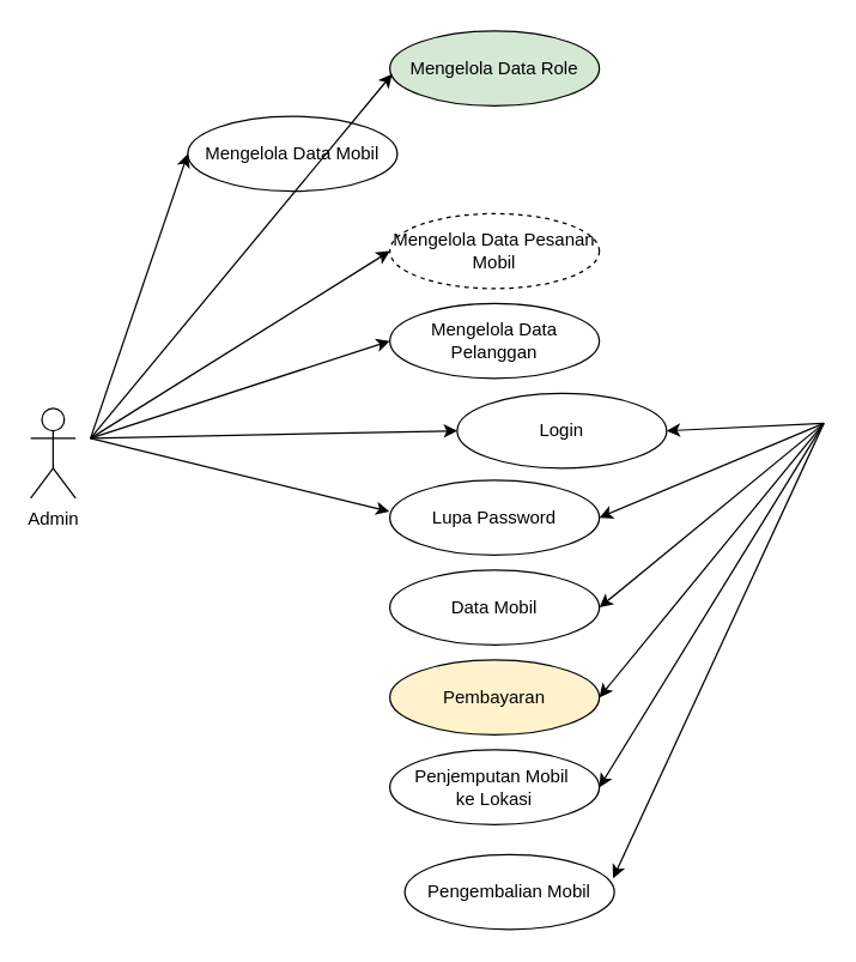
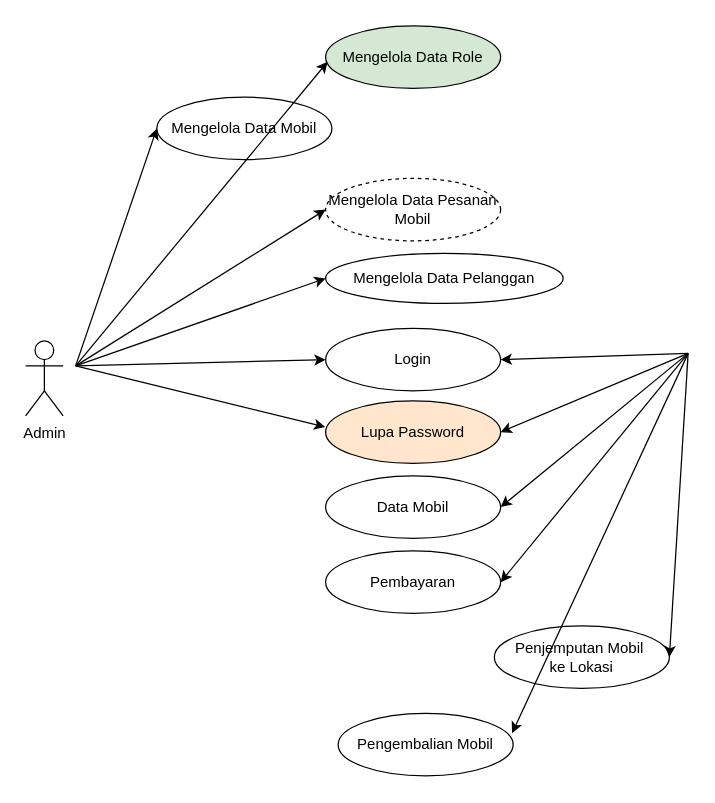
- <mxCell id="7" value="Mengelola Data Pelanggan" style="ellipse;whiteSpace=wrap;html=1;" parent="1" vertex="1"><mxGeometry x="260" y="202" width="140" height="50" as="geometry" /></mxCell>
+ <mxCell id="7" value="Mengelola Data Pelanggan" style="ellipse;whiteSpace=wrap;html=1;" parent="1" vertex="1"><mxGeometry x="260" y="202" width="190" height="40" as="geometry" /></mxCell>
- <mxCell id="3" value="Login" style="ellipse;whiteSpace=wrap;html=1;" parent="1" vertex="1"><mxGeometry x="305" y="262" width="140" height="50" as="geometry" /></mxCell>
+ <mxCell id="3" value="Login" style="ellipse;whiteSpace=wrap;html=1;" parent="1" vertex="1"><mxGeometry x="260" y="262" width="140" height="50" as="geometry" /></mxCell>
- <mxCell id="22" value="Lupa Password" style="ellipse;whiteSpace=wrap;html=1;" parent="1" vertex="1"><mxGeometry x="260" y="320" width="140" height="50" as="geometry" /></mxCell>
+ <mxCell id="22" value="Lupa Password" style="ellipse;whiteSpace=wrap;html=1;fillColor=#ffe6cc;" parent="1" vertex="1"><mxGeometry x="260" y="320" width="140" height="50" as="geometry" /></mxCell>
- <mxCell id="12" value="Pembayaran" style="ellipse;whiteSpace=wrap;html=1;fillColor=#fff2cc;" parent="1" vertex="1"><mxGeometry x="260" y="440" width="140" height="50" as="geometry" /></mxCell>
+ <mxCell id="12" value="Pembayaran" style="ellipse;whiteSpace=wrap;html=1;" parent="1" vertex="1"><mxGeometry x="260" y="440" width="140" height="50" as="geometry" /></mxCell>
- <mxCell id="14" value="Penjemputan Mobil&amp;nbsp;&lt;div&gt;ke Lokasi&lt;/div&gt;" style="ellipse;whiteSpace=wrap;html=1;" parent="1" vertex="1"><mxGeometry x="260" y="500" width="140" height="50" as="geometry" /></mxCell>
+ <mxCell id="14" value="Penjemputan Mobil&amp;nbsp;&lt;div&gt;ke Lokasi&lt;/div&gt;" style="ellipse;whiteSpace=wrap;html=1;" parent="1" vertex="1"><mxGeometry x="395" y="500" width="140" height="50" as="geometry" /></mxCell>
